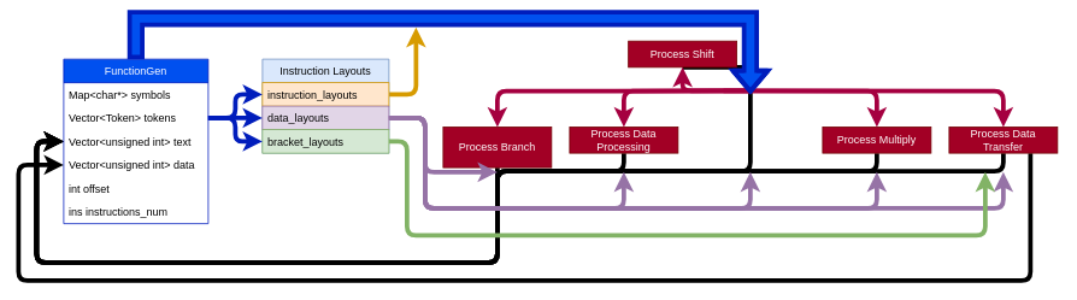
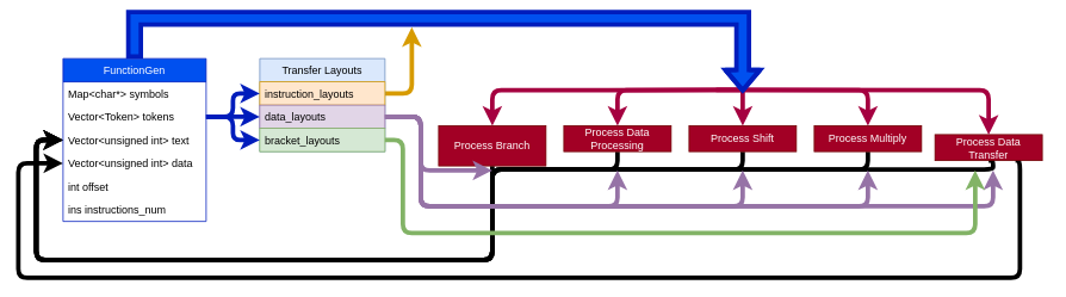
- <mxCell id="16" value="Process Shift" style="rounded=0;whiteSpace=wrap;html=1;fillColor=#a20025;strokeColor=#6F0000;fontColor=#ffffff;" parent="1" vertex="1"><mxGeometry x="695" y="45" width="120" height="29" as="geometry" /></mxCell>
+ <mxCell id="16" value="Process Shift" style="rounded=0;whiteSpace=wrap;html=1;fillColor=#a20025;strokeColor=#6F0000;fontColor=#ffffff;" parent="1" vertex="1"><mxGeometry x="770" y="140" width="120" height="29" as="geometry" /></mxCell>
- <mxCell id="4" value="Instruction Layouts" style="swimlane;fontStyle=0;childLayout=stackLayout;horizontal=1;startSize=26;fillColor=#dae8fc;horizontalStack=0;resizeParent=1;resizeParentMax=0;resizeLast=0;collapsible=1;marginBottom=0;strokeColor=#6c8ebf;" parent="1" vertex="1"><mxGeometry x="290" y="65" width="140" height="104" as="geometry" /></mxCell>
+ <mxCell id="4" value="Transfer Layouts" style="swimlane;fontStyle=0;childLayout=stackLayout;horizontal=1;startSize=26;fillColor=#dae8fc;horizontalStack=0;resizeParent=1;resizeParentMax=0;resizeLast=0;collapsible=1;marginBottom=0;strokeColor=#6c8ebf;" parent="1" vertex="1"><mxGeometry x="290" y="65" width="140" height="104" as="geometry" /></mxCell>
- <mxCell id="14" value="Process Data Transfer" style="rounded=0;whiteSpace=wrap;html=1;fillColor=#a20025;strokeColor=#6F0000;fontColor=#ffffff;" parent="1" vertex="1"><mxGeometry x="1050" y="140" width="120" height="29" as="geometry" /></mxCell>
+ <mxCell id="14" value="Process Data Transfer" style="rounded=0;whiteSpace=wrap;html=1;fillColor=#a20025;strokeColor=#6F0000;fontColor=#ffffff;" parent="1" vertex="1"><mxGeometry x="1045" y="150" width="120" height="29" as="geometry" /></mxCell>
